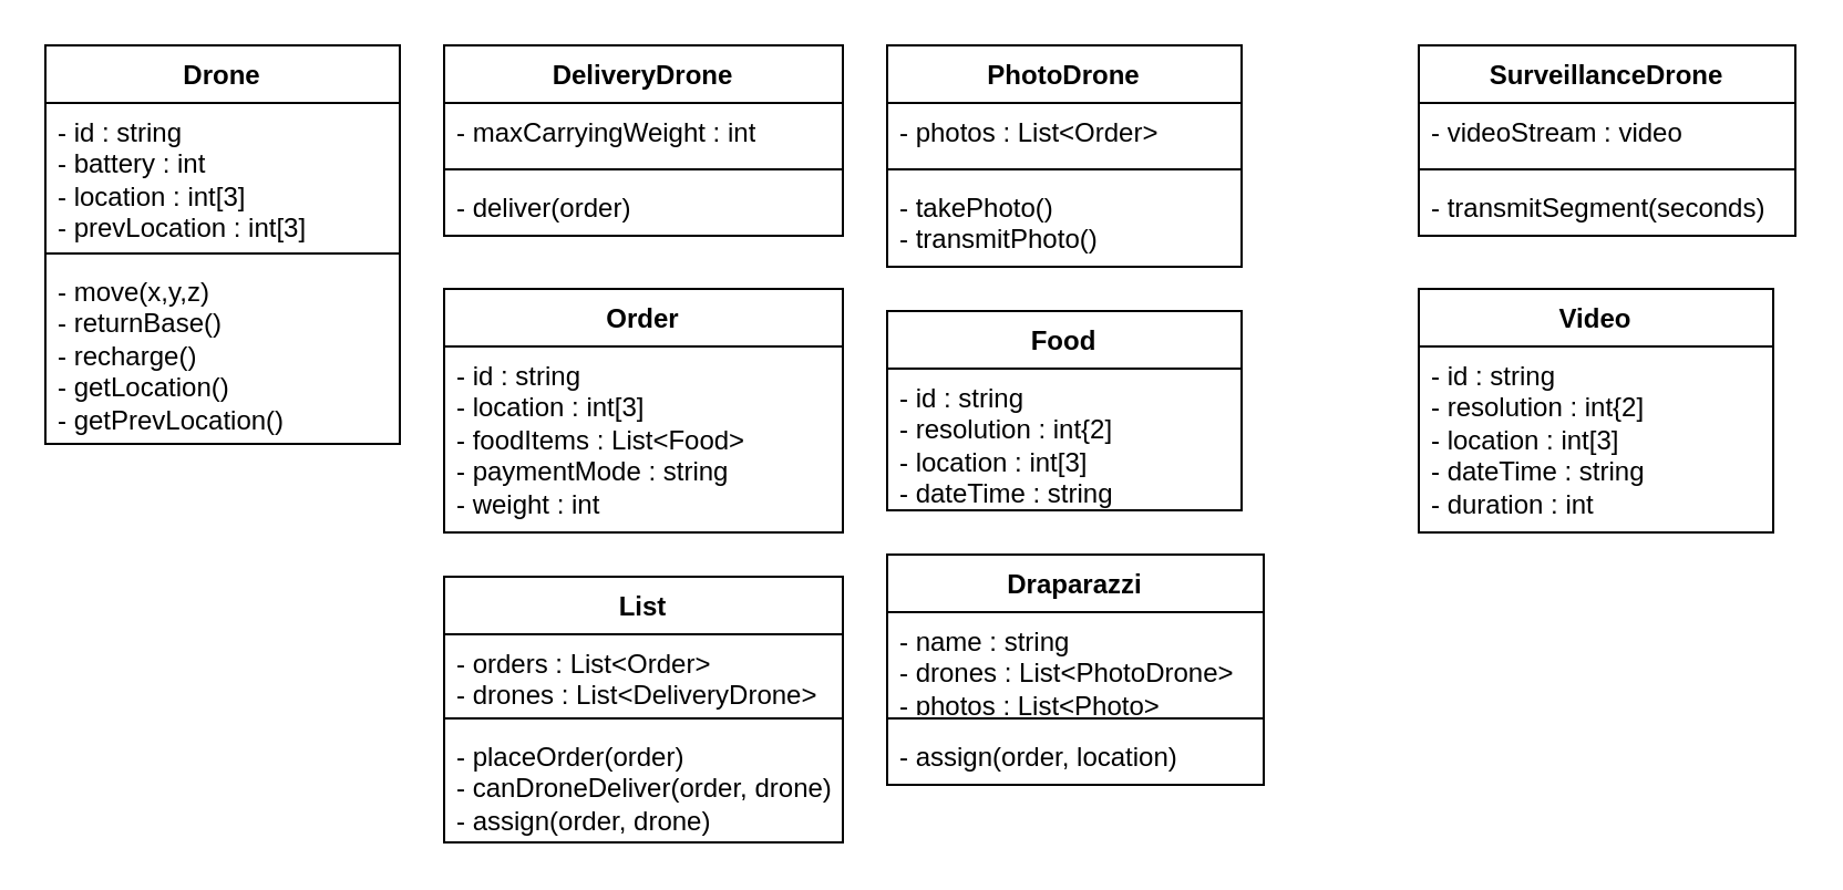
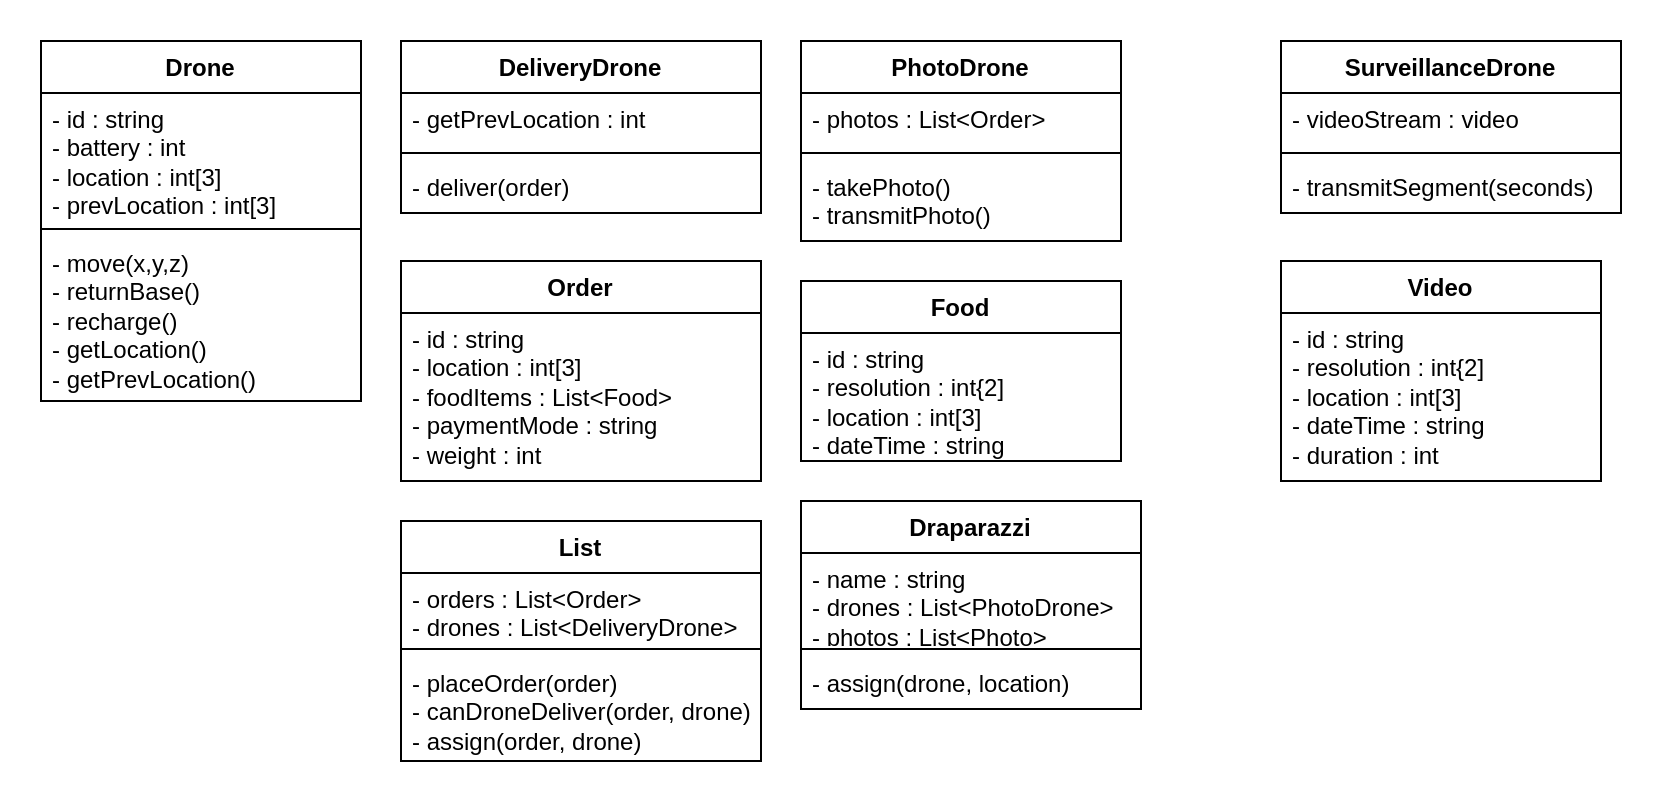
- <mxCell id="3" value="- maxCarryingWeight : int" style="text;strokeColor=none;fillColor=none;align=left;verticalAlign=top;spacingLeft=4;spacingRight=4;overflow=hidden;rotatable=0;points=[[0,0.5],[1,0.5]];portConstraint=eastwest;whiteSpace=wrap;html=1;" vertex="1" parent="2"><mxGeometry y="26" width="180" height="26" as="geometry" /></mxCell>
+ <mxCell id="3" value="- getPrevLocation : int" style="text;strokeColor=none;fillColor=none;align=left;verticalAlign=top;spacingLeft=4;spacingRight=4;overflow=hidden;rotatable=0;points=[[0,0.5],[1,0.5]];portConstraint=eastwest;whiteSpace=wrap;html=1;" vertex="1" parent="2"><mxGeometry y="26" width="180" height="26" as="geometry" /></mxCell>
- <mxCell id="31" value="&lt;div&gt;- assign(order, location)&lt;/div&gt;&lt;div&gt;&lt;br&gt;&lt;/div&gt;" style="text;strokeColor=none;fillColor=none;align=left;verticalAlign=top;spacingLeft=4;spacingRight=4;overflow=hidden;rotatable=0;points=[[0,0.5],[1,0.5]];portConstraint=eastwest;whiteSpace=wrap;html=1;" vertex="1" parent="28"><mxGeometry y="78" width="170" height="26" as="geometry" /></mxCell>
+ <mxCell id="31" value="&lt;div&gt;- assign(drone, location)&lt;/div&gt;&lt;div&gt;&lt;br&gt;&lt;/div&gt;" style="text;strokeColor=none;fillColor=none;align=left;verticalAlign=top;spacingLeft=4;spacingRight=4;overflow=hidden;rotatable=0;points=[[0,0.5],[1,0.5]];portConstraint=eastwest;whiteSpace=wrap;html=1;" vertex="1" parent="28"><mxGeometry y="78" width="170" height="26" as="geometry" /></mxCell>
